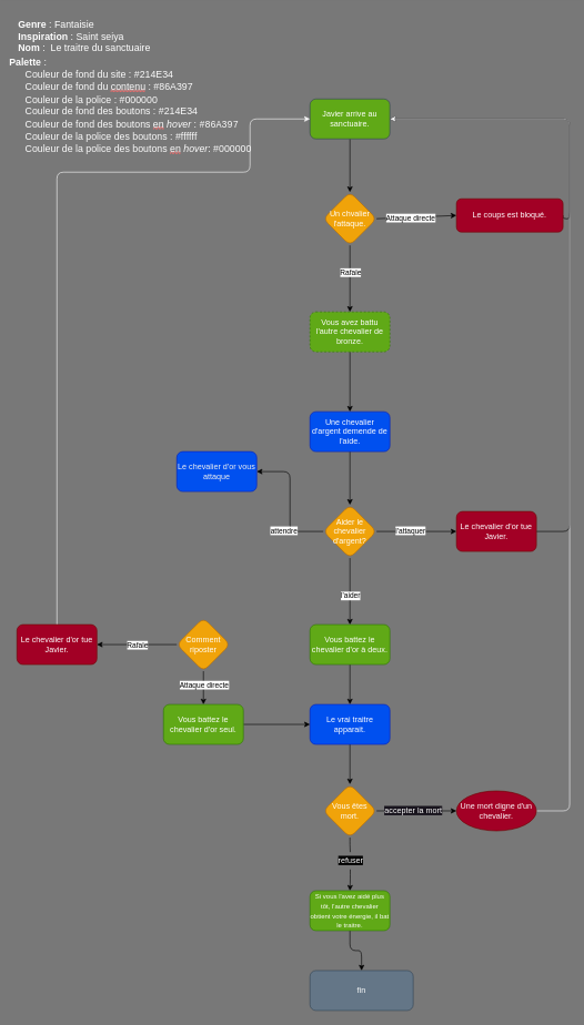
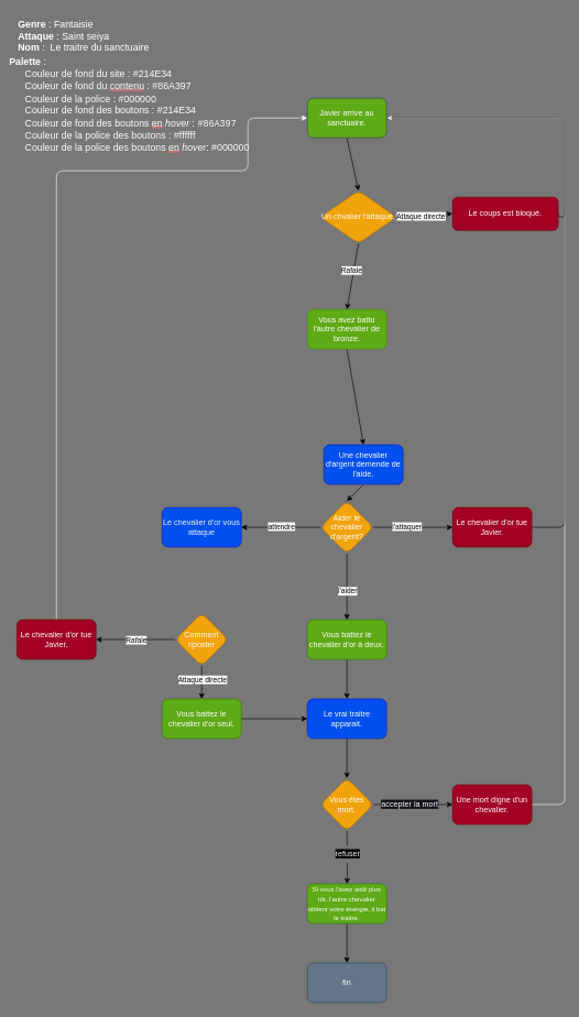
- <mxCell id="13" value="&lt;font color=&quot;#ffffff&quot;&gt;&lt;span style=&quot;margin: 0px; padding: 0px; user-select: text; -webkit-user-drag: none; -webkit-tap-highlight-color: transparent; font-weight: bold; font-size: 11pt; font-family: Calibri, sans-serif; line-height: 18px; font-variant-ligatures: none !important;&quot; lang=&quot;EN-US&quot; class=&quot;TextRun SCXO33708353 BCX0&quot; data-contrast=&quot;auto&quot;&gt;Genre&amp;nbsp;&lt;/span&gt;&lt;span style=&quot;margin: 0px; padding: 0px; user-select: text; -webkit-user-drag: none; -webkit-tap-highlight-color: transparent; font-size: 11pt; font-family: Calibri, sans-serif; line-height: 18px; font-variant-ligatures: none !important;&quot; lang=&quot;EN-US&quot; class=&quot;TextRun SCXO33708353 BCX0&quot; data-contrast=&quot;auto&quot;&gt;: Fantaisie&lt;/span&gt;&lt;span style=&quot;margin: 0px; padding: 0px; user-select: text; -webkit-user-drag: none; -webkit-tap-highlight-color: transparent; font-size: 11pt; line-height: 18px; font-family: WordVisiCarriageReturn_MSFontService, Calibri, sans-serif;&quot; class=&quot;LineBreakBlob BlobObject DragDrop SCXO33708353 BCX0&quot;&gt;&lt;span style=&quot;margin: 0px; padding: 0px; user-select: text; -webkit-user-drag: none; -webkit-tap-highlight-color: transparent;&quot; class=&quot;SCXO33708353 BCX0&quot;&gt;&amp;nbsp;&lt;/span&gt;&lt;br style=&quot;margin: 0px; padding: 0px; user-select: text; -webkit-user-drag: none; -webkit-tap-highlight-color: transparent;&quot; class=&quot;SCXO33708353 BCX0&quot;&gt;&lt;/span&gt;&lt;span style=&quot;margin: 0px; padding: 0px; user-select: text; -webkit-user-drag: none; -webkit-tap-highlight-color: transparent; font-weight: bold; font-size: 11pt; font-family: Calibri, sans-serif; line-height: 18px; font-variant-ligatures: none !important;&quot; lang=&quot;EN-US&quot; class=&quot;TextRun SCXO33708353 BCX0&quot; data-contrast=&quot;auto&quot;&gt;Inspiration&amp;nbsp;&lt;/span&gt;&lt;span style=&quot;margin: 0px; padding: 0px; user-select: text; -webkit-user-drag: none; -webkit-tap-highlight-color: transparent; font-size: 11pt; font-family: Calibri, sans-serif; line-height: 18px; font-variant-ligatures: none !important;&quot; lang=&quot;EN-US&quot; class=&quot;TextRun SCXO33708353 BCX0&quot; data-contrast=&quot;auto&quot;&gt;: Saint seiya&lt;/span&gt;&lt;span style=&quot;margin: 0px; padding: 0px; user-select: text; -webkit-user-drag: none; -webkit-tap-highlight-color: transparent; font-size: 11pt; line-height: 18px; font-family: WordVisiCarriageReturn_MSFontService, Calibri, sans-serif;&quot; class=&quot;LineBreakBlob BlobObject DragDrop SCXO33708353 BCX0&quot;&gt;&lt;span style=&quot;margin: 0px; padding: 0px; user-select: text; -webkit-user-drag: none; -webkit-tap-highlight-color: transparent;&quot; class=&quot;SCXO33708353 BCX0&quot;&gt;&amp;nbsp;&lt;/span&gt;&lt;br style=&quot;margin: 0px; padding: 0px; user-select: text; -webkit-user-drag: none; -webkit-tap-highlight-color: transparent;&quot; class=&quot;SCXO33708353 BCX0&quot;&gt;&lt;/span&gt;&lt;span style=&quot;margin: 0px; padding: 0px; user-select: text; -webkit-user-drag: none; -webkit-tap-highlight-color: transparent; font-weight: bold; font-size: 11pt; font-family: Calibri, sans-serif; line-height: 18px; font-variant-ligatures: none !important;&quot; lang=&quot;EN-US&quot; class=&quot;TextRun SCXO33708353 BCX0&quot; data-contrast=&quot;auto&quot;&gt;Nom&amp;nbsp;&lt;/span&gt;&lt;span style=&quot;margin: 0px; padding: 0px; user-select: text; -webkit-user-drag: none; -webkit-tap-highlight-color: transparent; font-size: 11pt; font-family: Calibri, sans-serif; line-height: 18px; font-variant-ligatures: none !important;&quot; lang=&quot;EN-US&quot; class=&quot;TextRun SCXO33708353 BCX0&quot; data-contrast=&quot;auto&quot;&gt;: &lt;/span&gt;&lt;span style=&quot;margin: 0px; padding: 0px; user-select: text; -webkit-user-drag: none; -webkit-tap-highlight-color: transparent; font-size: 11pt; line-height: 18px; font-family: Calibri, sans-serif;&quot; class=&quot;EOP SCXO33708353 BCX0&quot;&gt;&amp;nbsp;Le traitre&amp;nbsp;du sanctuaire&lt;br&gt;&lt;/span&gt;&lt;/font&gt;" style="text;html=1;align=left;verticalAlign=middle;resizable=0;points=[];autosize=1;strokeColor=none;fillColor=none;" parent="1" vertex="1"><mxGeometry x="25" y="20" width="199" height="66" as="geometry" /></mxCell>
+ <mxCell id="13" value="&lt;font color=&quot;#ffffff&quot;&gt;&lt;span style=&quot;margin: 0px; padding: 0px; user-select: text; -webkit-user-drag: none; -webkit-tap-highlight-color: transparent; font-weight: bold; font-size: 11pt; font-family: Calibri, sans-serif; line-height: 18px; font-variant-ligatures: none !important;&quot; lang=&quot;EN-US&quot; class=&quot;TextRun SCXO33708353 BCX0&quot; data-contrast=&quot;auto&quot;&gt;Genre&amp;nbsp;&lt;/span&gt;&lt;span style=&quot;margin: 0px; padding: 0px; user-select: text; -webkit-user-drag: none; -webkit-tap-highlight-color: transparent; font-size: 11pt; font-family: Calibri, sans-serif; line-height: 18px; font-variant-ligatures: none !important;&quot; lang=&quot;EN-US&quot; class=&quot;TextRun SCXO33708353 BCX0&quot; data-contrast=&quot;auto&quot;&gt;: Fantaisie&lt;/span&gt;&lt;span style=&quot;margin: 0px; padding: 0px; user-select: text; -webkit-user-drag: none; -webkit-tap-highlight-color: transparent; font-size: 11pt; line-height: 18px; font-family: WordVisiCarriageReturn_MSFontService, Calibri, sans-serif;&quot; class=&quot;LineBreakBlob BlobObject DragDrop SCXO33708353 BCX0&quot;&gt;&lt;span style=&quot;margin: 0px; padding: 0px; user-select: text; -webkit-user-drag: none; -webkit-tap-highlight-color: transparent;&quot; class=&quot;SCXO33708353 BCX0&quot;&gt;&amp;nbsp;&lt;/span&gt;&lt;br style=&quot;margin: 0px; padding: 0px; user-select: text; -webkit-user-drag: none; -webkit-tap-highlight-color: transparent;&quot; class=&quot;SCXO33708353 BCX0&quot;&gt;&lt;/span&gt;&lt;span style=&quot;margin: 0px; padding: 0px; user-select: text; -webkit-user-drag: none; -webkit-tap-highlight-color: transparent; font-weight: bold; font-size: 11pt; font-family: Calibri, sans-serif; line-height: 18px; font-variant-ligatures: none !important;&quot; lang=&quot;EN-US&quot; class=&quot;TextRun SCXO33708353 BCX0&quot; data-contrast=&quot;auto&quot;&gt;Attaque&amp;nbsp;&lt;/span&gt;&lt;span style=&quot;margin: 0px; padding: 0px; user-select: text; -webkit-user-drag: none; -webkit-tap-highlight-color: transparent; font-size: 11pt; font-family: Calibri, sans-serif; line-height: 18px; font-variant-ligatures: none !important;&quot; lang=&quot;EN-US&quot; class=&quot;TextRun SCXO33708353 BCX0&quot; data-contrast=&quot;auto&quot;&gt;: Saint seiya&lt;/span&gt;&lt;span style=&quot;margin: 0px; padding: 0px; user-select: text; -webkit-user-drag: none; -webkit-tap-highlight-color: transparent; font-size: 11pt; line-height: 18px; font-family: WordVisiCarriageReturn_MSFontService, Calibri, sans-serif;&quot; class=&quot;LineBreakBlob BlobObject DragDrop SCXO33708353 BCX0&quot;&gt;&lt;span style=&quot;margin: 0px; padding: 0px; user-select: text; -webkit-user-drag: none; -webkit-tap-highlight-color: transparent;&quot; class=&quot;SCXO33708353 BCX0&quot;&gt;&amp;nbsp;&lt;/span&gt;&lt;br style=&quot;margin: 0px; padding: 0px; user-select: text; -webkit-user-drag: none; -webkit-tap-highlight-color: transparent;&quot; class=&quot;SCXO33708353 BCX0&quot;&gt;&lt;/span&gt;&lt;span style=&quot;margin: 0px; padding: 0px; user-select: text; -webkit-user-drag: none; -webkit-tap-highlight-color: transparent; font-weight: bold; font-size: 11pt; font-family: Calibri, sans-serif; line-height: 18px; font-variant-ligatures: none !important;&quot; lang=&quot;EN-US&quot; class=&quot;TextRun SCXO33708353 BCX0&quot; data-contrast=&quot;auto&quot;&gt;Nom&amp;nbsp;&lt;/span&gt;&lt;span style=&quot;margin: 0px; padding: 0px; user-select: text; -webkit-user-drag: none; -webkit-tap-highlight-color: transparent; font-size: 11pt; font-family: Calibri, sans-serif; line-height: 18px; font-variant-ligatures: none !important;&quot; lang=&quot;EN-US&quot; class=&quot;TextRun SCXO33708353 BCX0&quot; data-contrast=&quot;auto&quot;&gt;: &lt;/span&gt;&lt;span style=&quot;margin: 0px; padding: 0px; user-select: text; -webkit-user-drag: none; -webkit-tap-highlight-color: transparent; font-size: 11pt; line-height: 18px; font-family: Calibri, sans-serif;&quot; class=&quot;EOP SCXO33708353 BCX0&quot;&gt;&amp;nbsp;Le traitre&amp;nbsp;du sanctuaire&lt;br&gt;&lt;/span&gt;&lt;/font&gt;" style="text;html=1;align=left;verticalAlign=middle;resizable=0;points=[];autosize=1;strokeColor=none;fillColor=none;" parent="1" vertex="1"><mxGeometry x="25" y="20" width="199" height="66" as="geometry" /></mxCell>
- <mxCell id="8" value="&lt;font color=&quot;#ffffff&quot;&gt;Un chvalier l'attaque.&lt;/font&gt;" style="rhombus;whiteSpace=wrap;html=1;fillColor=#f0a30a;fontColor=#000000;strokeColor=#BD7000;rounded=1;" parent="1" vertex="1"><mxGeometry x="485" y="288" width="80" height="80" as="geometry" /></mxCell>
+ <mxCell id="8" value="&lt;font color=&quot;#ffffff&quot;&gt;Un chvalier l'attaque.&lt;/font&gt;" style="rhombus;whiteSpace=wrap;html=1;fillColor=#f0a30a;fontColor=#000000;strokeColor=#BD7000;rounded=1;" parent="1" vertex="1"><mxGeometry x="485" y="288" width="115" height="80" as="geometry" /></mxCell>
- <mxCell id="16" value="Une chevalier d'argent demende de l'aide." style="rounded=1;whiteSpace=wrap;html=1;fillColor=#0050ef;fontColor=#ffffff;strokeColor=#001DBC;" parent="1" vertex="1"><mxGeometry x="465" y="618" width="120" height="60" as="geometry" /></mxCell>
+ <mxCell id="16" value="Une chevalier d'argent demende de l'aide." style="rounded=1;whiteSpace=wrap;html=1;fillColor=#0050ef;fontColor=#ffffff;strokeColor=#001DBC;" parent="1" vertex="1"><mxGeometry x="490" y="673" width="120" height="60" as="geometry" /></mxCell>
- <mxCell id="50" value="&lt;span style=&quot;color: rgb(240, 240, 240);&quot;&gt;Le chevalier d'or vous attaque&lt;/span&gt;" style="rounded=1;whiteSpace=wrap;html=1;fillColor=#0050ef;fontColor=#ffffff;strokeColor=#001DBC;" parent="1" vertex="1"><mxGeometry x="265" y="678" width="120" height="60" as="geometry" /></mxCell>
+ <mxCell id="50" value="&lt;span style=&quot;color: rgb(240, 240, 240);&quot;&gt;Le chevalier d'or vous attaque&lt;/span&gt;" style="rounded=1;whiteSpace=wrap;html=1;fillColor=#0050ef;fontColor=#ffffff;strokeColor=#001DBC;" parent="1" vertex="1"><mxGeometry x="245" y="768" width="120" height="60" as="geometry" /></mxCell>
- <mxCell id="41" value="Une mort digne d'un chevalier." style="ellipse;whiteSpace=wrap;html=1;fillColor=#a20025;fontColor=#ffffff;strokeColor=#6F0000;" parent="1" vertex="1"><mxGeometry x="685" y="1188" width="120" height="60" as="geometry" /></mxCell>
+ <mxCell id="41" value="Une mort digne d'un chevalier." style="rounded=1;whiteSpace=wrap;html=1;fillColor=#a20025;fontColor=#ffffff;strokeColor=#6F0000;" parent="1" vertex="1"><mxGeometry x="685" y="1188" width="120" height="60" as="geometry" /></mxCell>
- <mxCell id="39" value="fin" style="rounded=1;whiteSpace=wrap;html=1;fillColor=#647687;fontColor=#ffffff;strokeColor=#314354;" parent="1" vertex="1"><mxGeometry x="465" y="1458" width="155" height="60" as="geometry" /></mxCell>
+ <mxCell id="39" value="fin" style="rounded=1;whiteSpace=wrap;html=1;fillColor=#647687;fontColor=#ffffff;strokeColor=#314354;" parent="1" vertex="1"><mxGeometry x="465" y="1458" width="120" height="60" as="geometry" /></mxCell>
